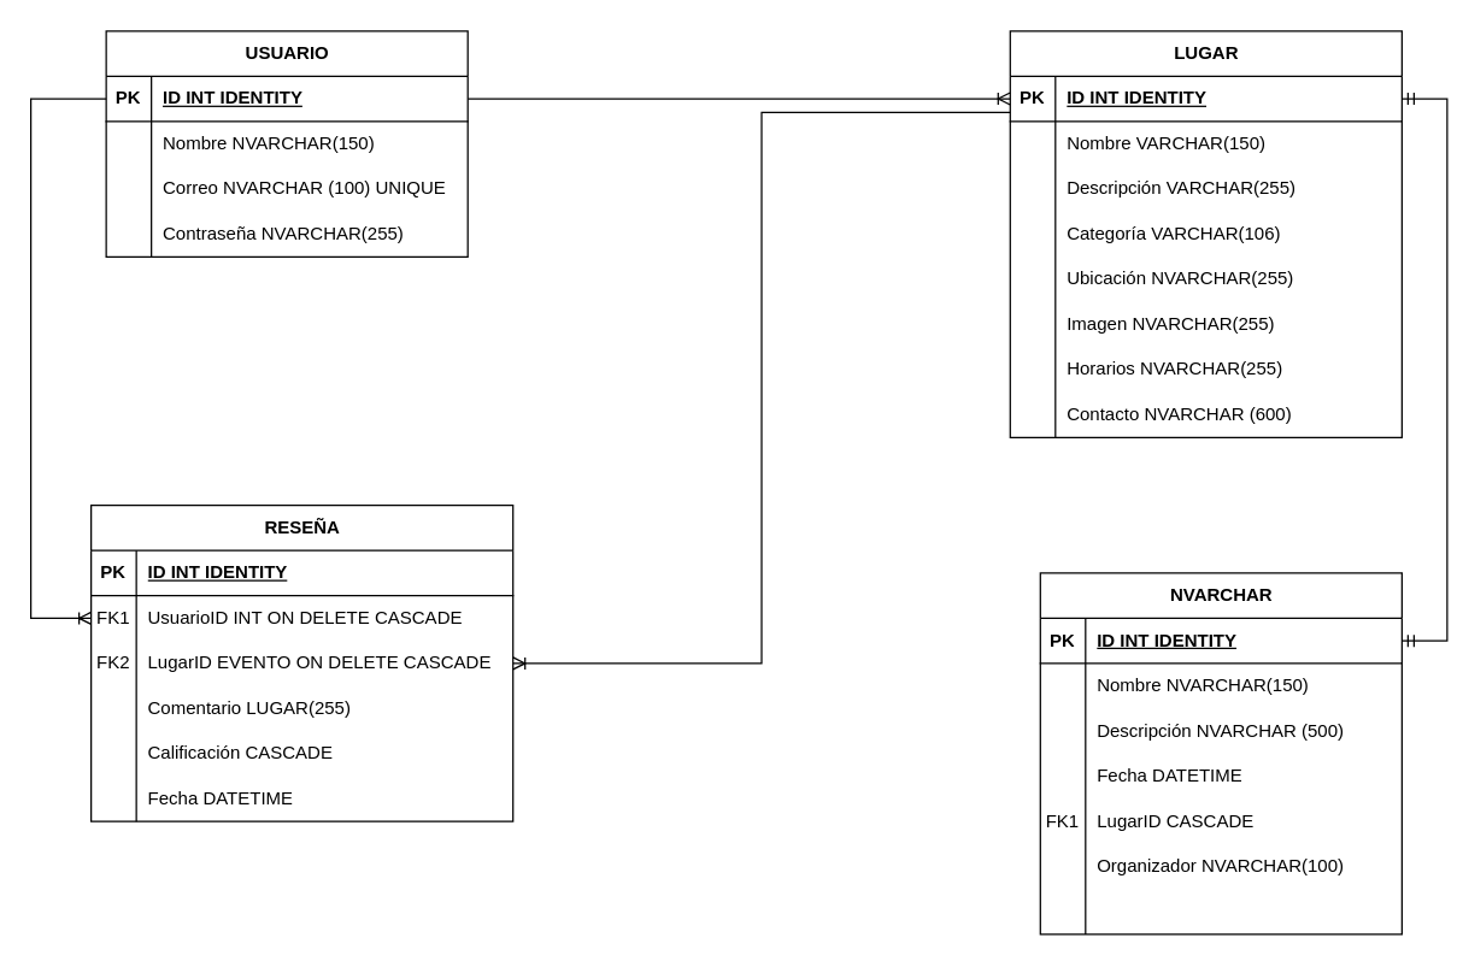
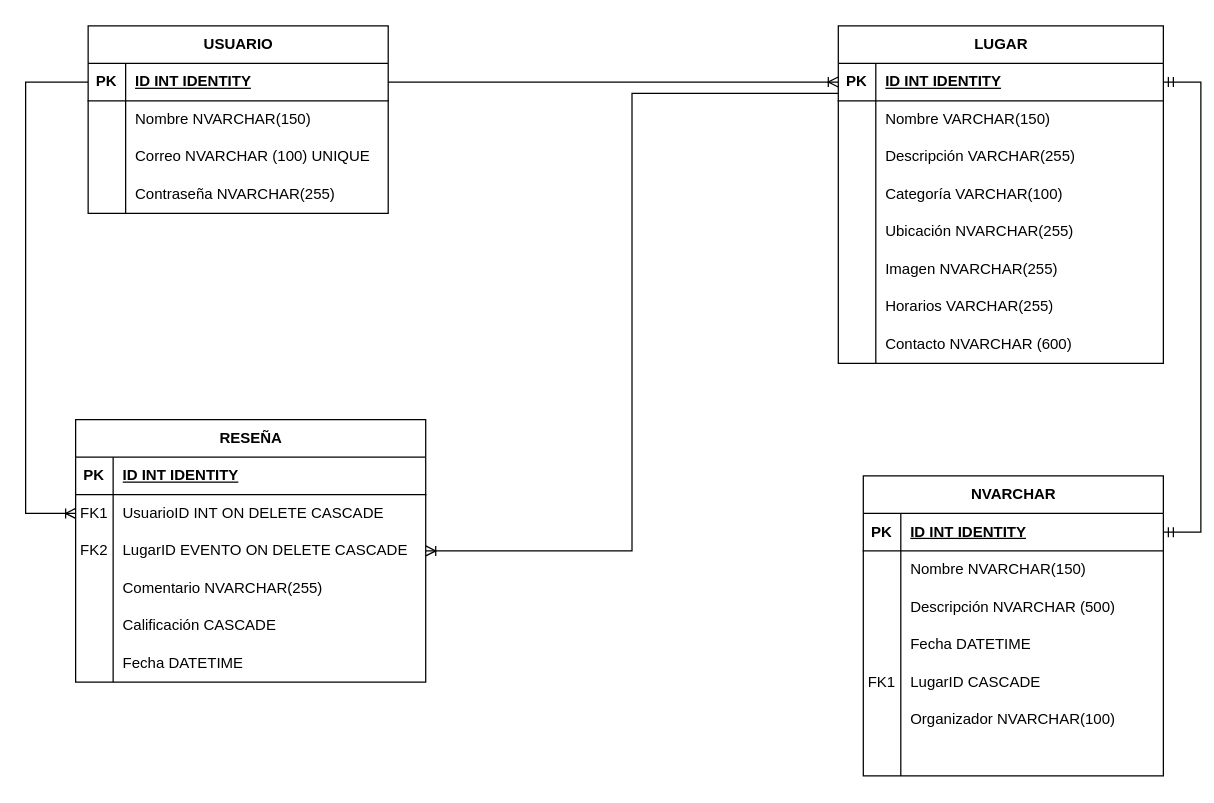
- <mxCell id="14" value="Categoría VARCHAR(106)" style="shape=partialRectangle;connectable=0;fillColor=none;top=0;left=0;bottom=0;right=0;align=left;spacingLeft=6;overflow=hidden;whiteSpace=wrap;html=1;" vertex="1" parent="12"><mxGeometry x="30" width="230" height="30" as="geometry"><mxRectangle width="230" height="30" as="alternateBounds" /></mxGeometry></mxCell>
+ <mxCell id="14" value="Categoría VARCHAR(100)" style="shape=partialRectangle;connectable=0;fillColor=none;top=0;left=0;bottom=0;right=0;align=left;spacingLeft=6;overflow=hidden;whiteSpace=wrap;html=1;" vertex="1" parent="12"><mxGeometry x="30" width="230" height="30" as="geometry"><mxRectangle width="230" height="30" as="alternateBounds" /></mxGeometry></mxCell>
- <mxCell id="23" value="Horarios NVARCHAR(255)" style="shape=partialRectangle;connectable=0;fillColor=none;top=0;left=0;bottom=0;right=0;align=left;spacingLeft=6;overflow=hidden;whiteSpace=wrap;html=1;" vertex="1" parent="21"><mxGeometry x="30" width="230" height="30" as="geometry"><mxRectangle width="230" height="30" as="alternateBounds" /></mxGeometry></mxCell>
+ <mxCell id="23" value="Horarios VARCHAR(255)" style="shape=partialRectangle;connectable=0;fillColor=none;top=0;left=0;bottom=0;right=0;align=left;spacingLeft=6;overflow=hidden;whiteSpace=wrap;html=1;" vertex="1" parent="21"><mxGeometry x="30" width="230" height="30" as="geometry"><mxRectangle width="230" height="30" as="alternateBounds" /></mxGeometry></mxCell>
- <mxCell id="52" value="Comentario LUGAR(255)" style="shape=partialRectangle;connectable=0;fillColor=none;top=0;left=0;bottom=0;right=0;align=left;spacingLeft=6;overflow=hidden;whiteSpace=wrap;html=1;" vertex="1" parent="50"><mxGeometry x="30" width="250" height="30" as="geometry"><mxRectangle width="250" height="30" as="alternateBounds" /></mxGeometry></mxCell>
+ <mxCell id="52" value="Comentario NVARCHAR(255)" style="shape=partialRectangle;connectable=0;fillColor=none;top=0;left=0;bottom=0;right=0;align=left;spacingLeft=6;overflow=hidden;whiteSpace=wrap;html=1;" vertex="1" parent="50"><mxGeometry x="30" width="250" height="30" as="geometry"><mxRectangle width="250" height="30" as="alternateBounds" /></mxGeometry></mxCell>
